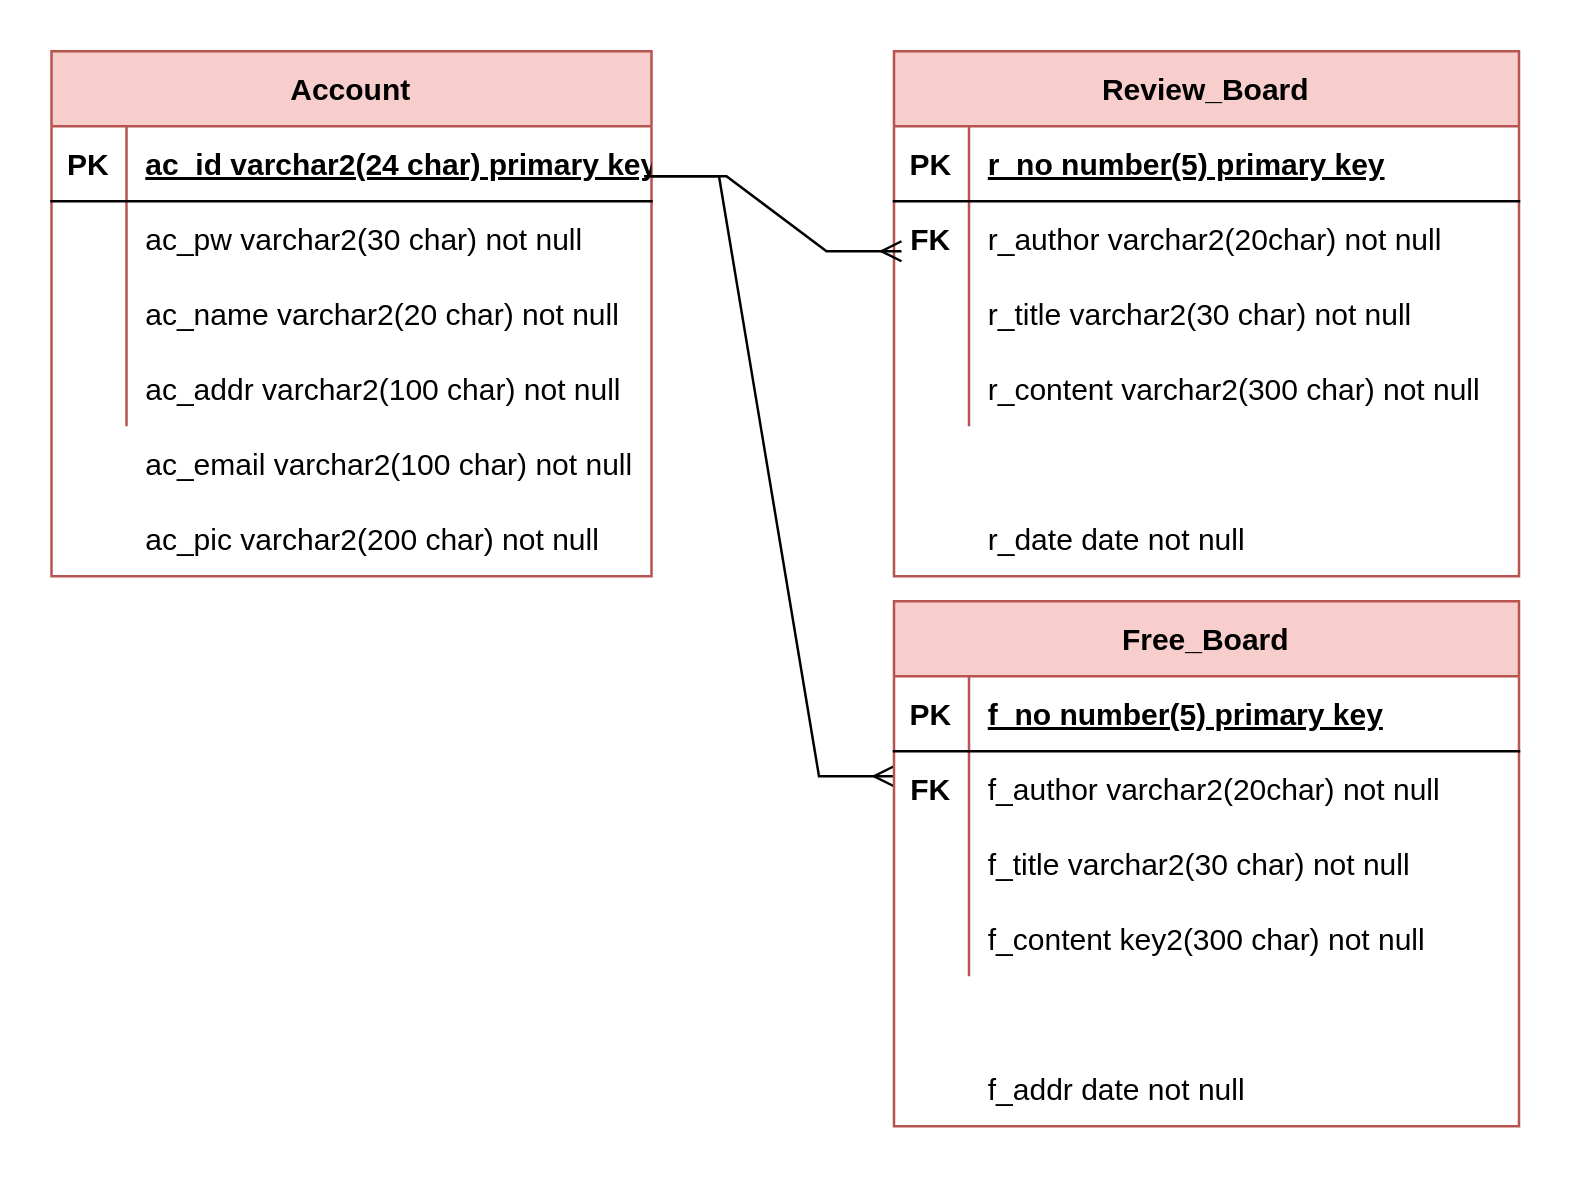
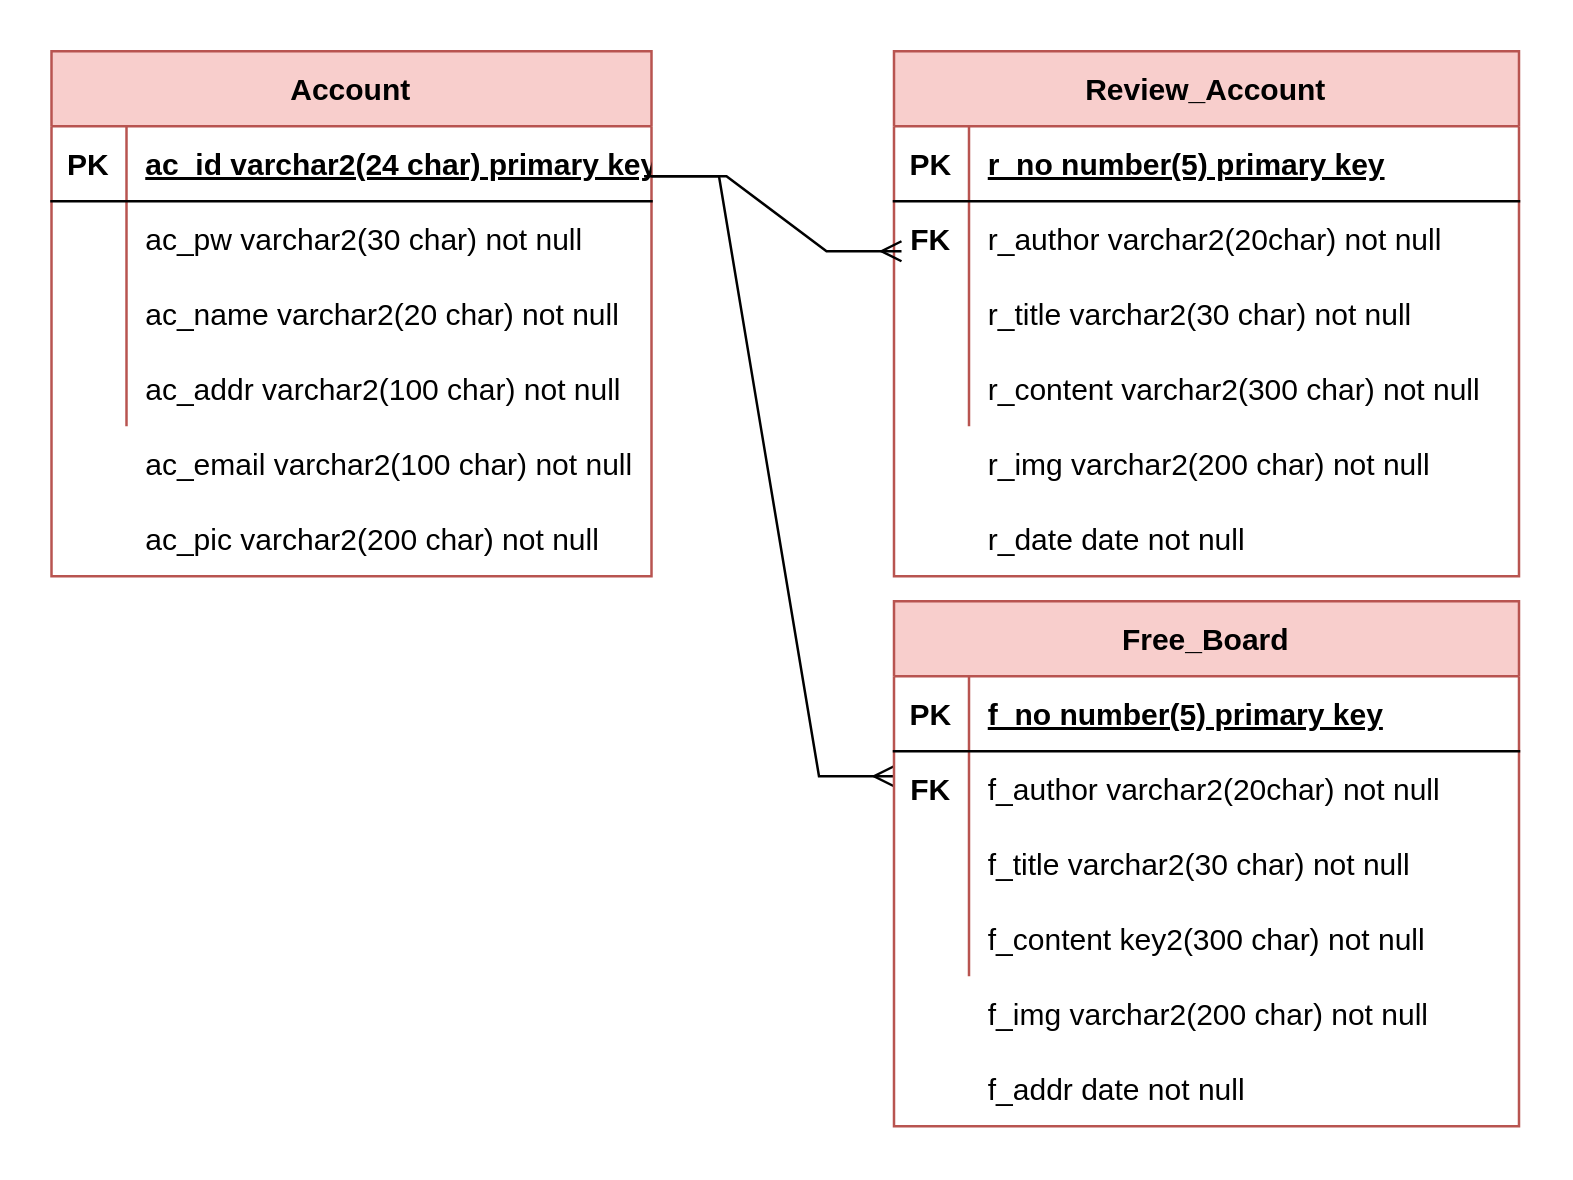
- <mxCell id="17" value="Review_Board" style="shape=table;startSize=30;container=1;collapsible=1;childLayout=tableLayout;fixedRows=1;rowLines=0;fontStyle=1;align=center;resizeLast=1;fillColor=#f8cecc;strokeColor=#b85450;" parent="1" vertex="1"><mxGeometry x="357" width="250" height="210" as="geometry" y="20" /></mxCell>
+ <mxCell id="17" value="Review_Account" style="shape=table;startSize=30;container=1;collapsible=1;childLayout=tableLayout;fixedRows=1;rowLines=0;fontStyle=1;align=center;resizeLast=1;fillColor=#f8cecc;strokeColor=#b85450;" parent="1" vertex="1"><mxGeometry x="357" width="250" height="210" as="geometry" y="20" /></mxCell>
+ <mxCell id="30" value="r_img varchar2(200 char) not null" style="shape=partialRectangle;connectable=0;fillColor=none;top=0;left=0;bottom=0;right=0;align=left;spacingLeft=6;overflow=hidden;" parent="1" vertex="1"><mxGeometry x="387" y="170" width="210" height="30" as="geometry"><mxRectangle width="210" height="30" as="alternateBounds" /></mxGeometry></mxCell>
+ <mxCell id="48" value="f_img varchar2(200 char) not null" style="shape=partialRectangle;connectable=0;fillColor=none;top=0;left=0;bottom=0;right=0;align=left;spacingLeft=6;overflow=hidden;" parent="1" vertex="1"><mxGeometry x="387" y="390" width="210" height="30" as="geometry"><mxRectangle width="210" height="30" as="alternateBounds" /></mxGeometry></mxCell>
